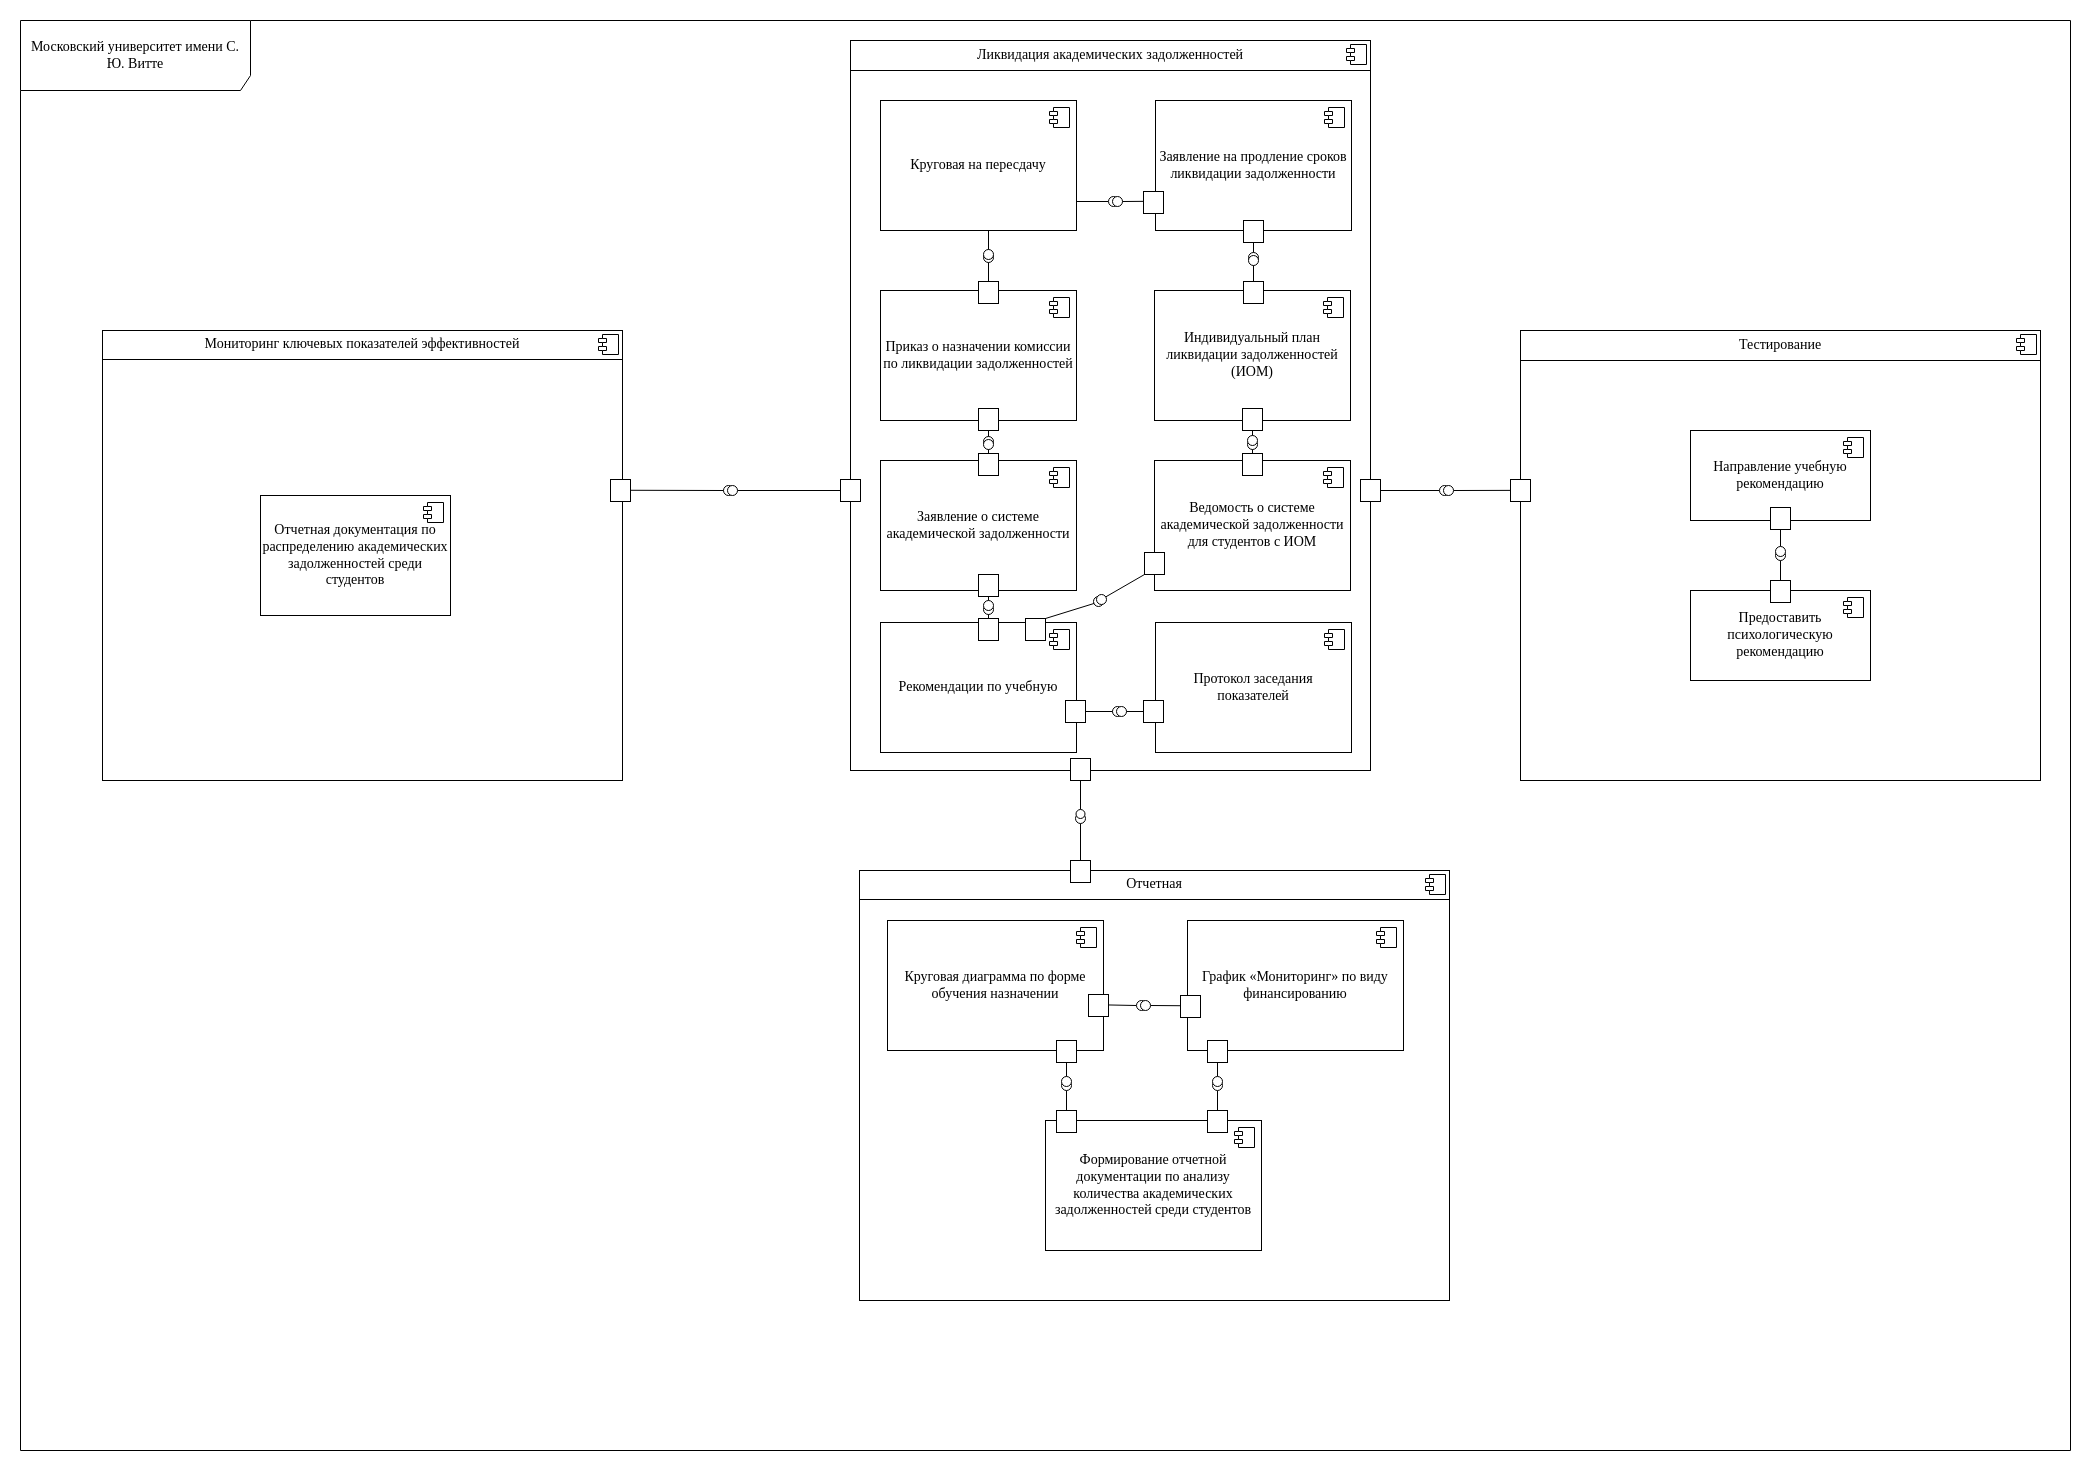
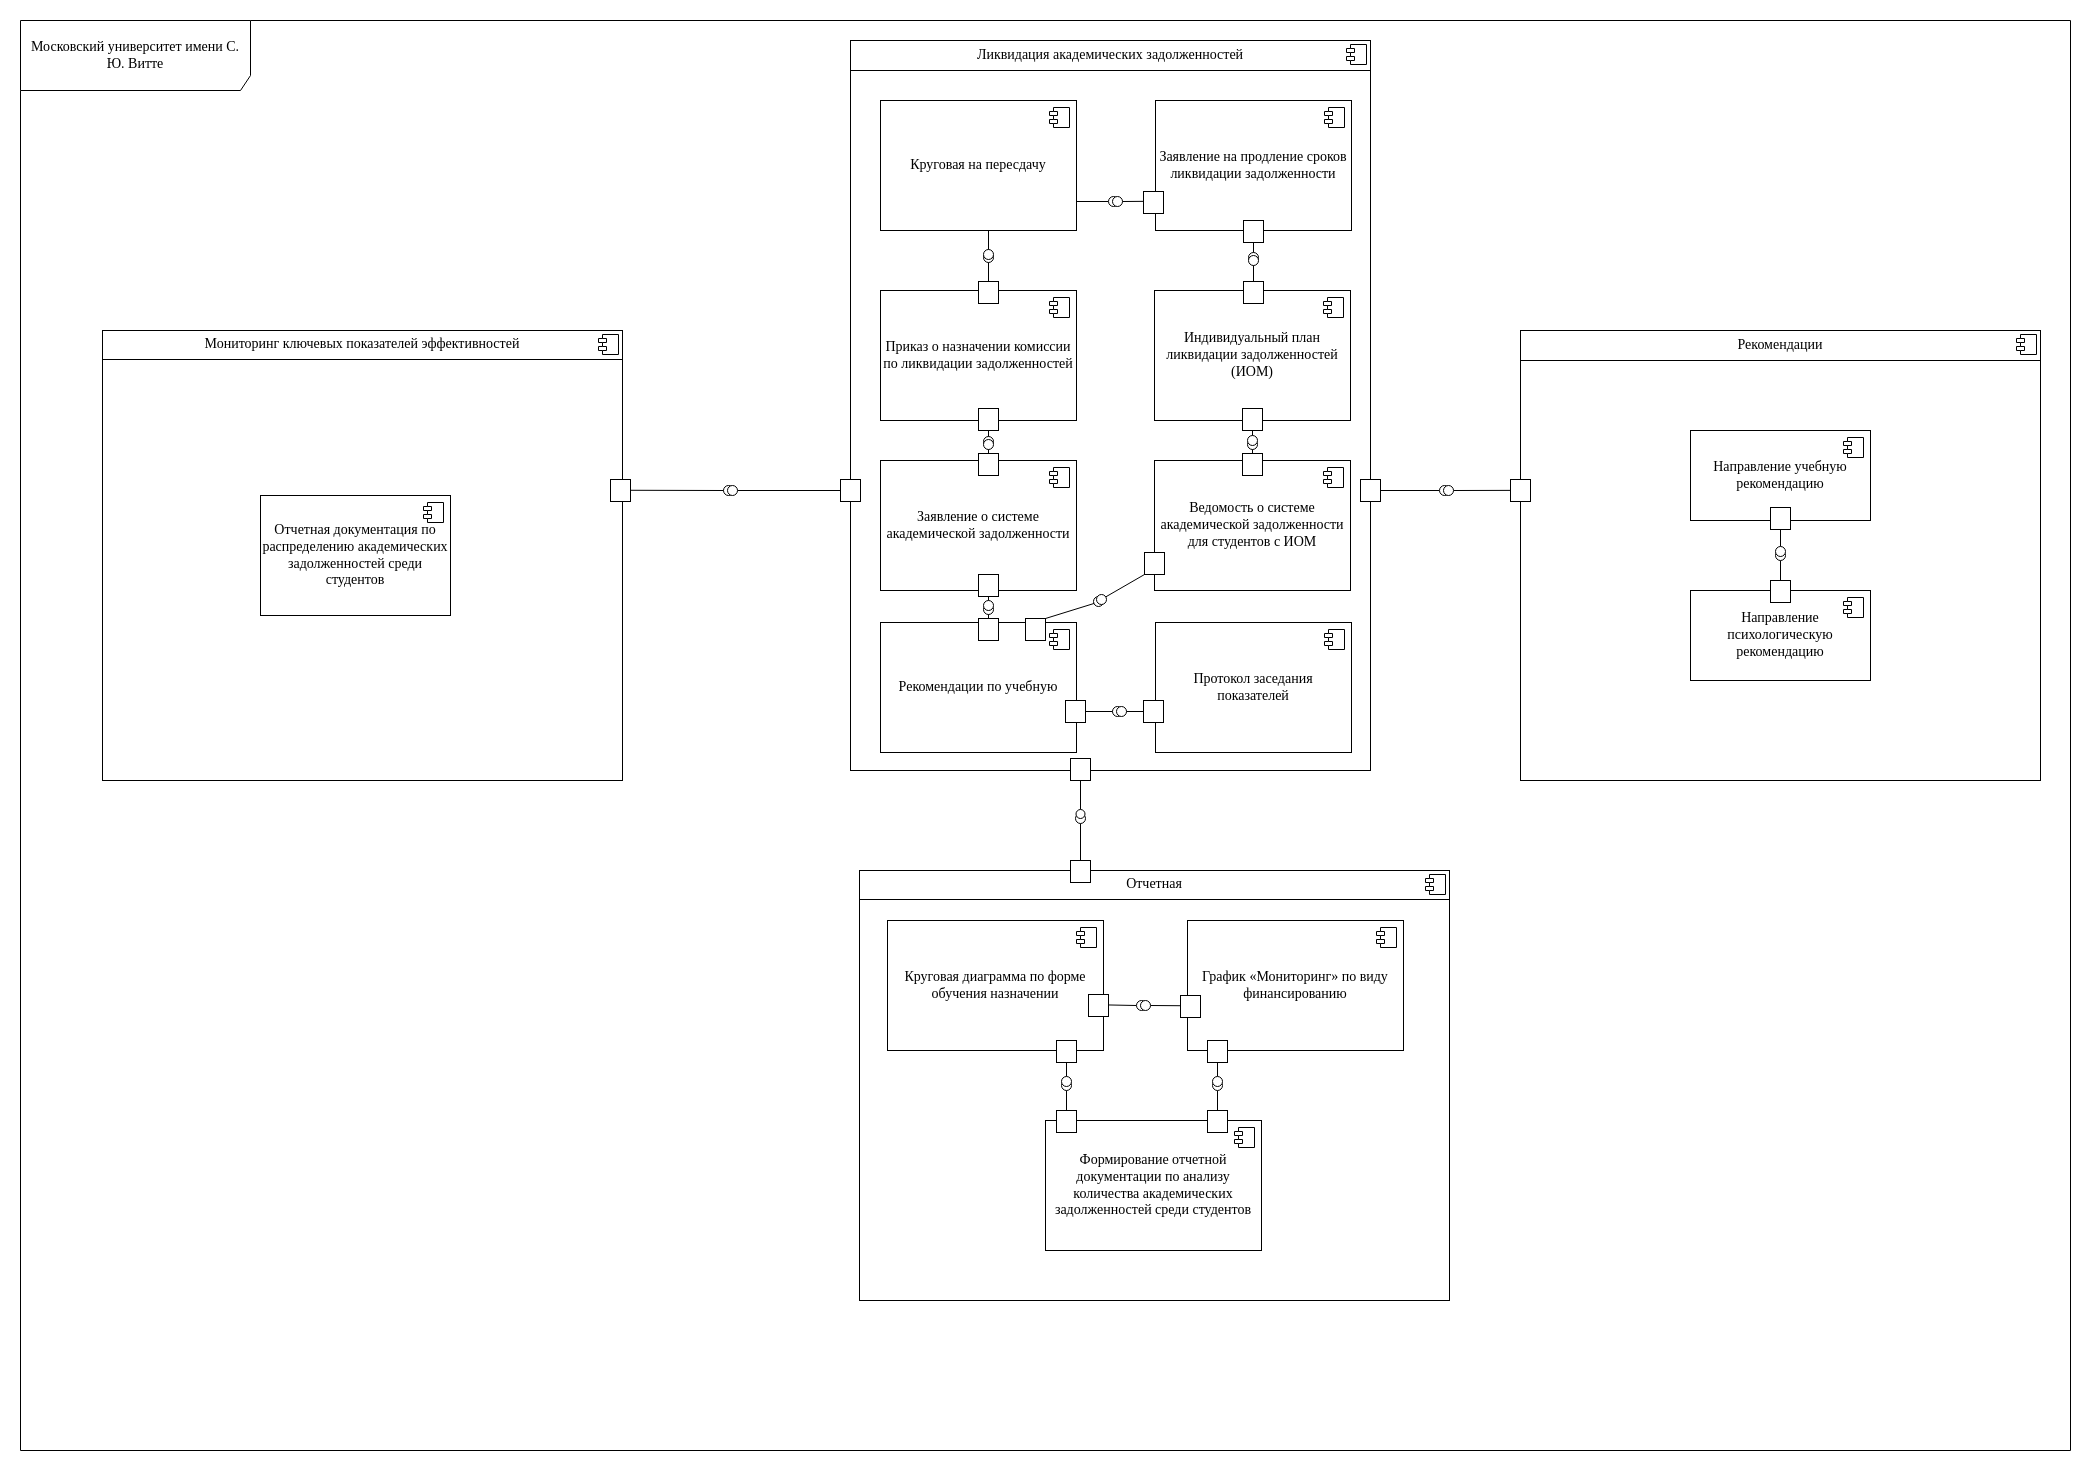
- <mxCell id="9" value="&lt;p style=&quot;margin:0px;margin-top:6px;text-align:center;&quot;&gt;&lt;span style=&quot;background-color: transparent; text-align: left; font-size: 14px;&quot;&gt;&lt;font face=&quot;Times New Roman&quot;&gt;Тестирование&lt;/font&gt;&lt;/span&gt;&lt;/p&gt;&lt;hr size=&quot;1&quot; style=&quot;border-style:solid;&quot;&gt;&lt;p style=&quot;margin:0px;margin-left:8px;&quot;&gt;&lt;br&gt;&lt;/p&gt;" style="align=left;overflow=fill;html=1;dropTarget=0;whiteSpace=wrap;" parent="1" vertex="1"><mxGeometry x="1520" y="330" width="520" height="450" as="geometry" /></mxCell>
+ <mxCell id="9" value="&lt;p style=&quot;margin:0px;margin-top:6px;text-align:center;&quot;&gt;&lt;span style=&quot;background-color: transparent; text-align: left; font-size: 14px;&quot;&gt;&lt;font face=&quot;Times New Roman&quot;&gt;Рекомендации&lt;/font&gt;&lt;/span&gt;&lt;/p&gt;&lt;hr size=&quot;1&quot; style=&quot;border-style:solid;&quot;&gt;&lt;p style=&quot;margin:0px;margin-left:8px;&quot;&gt;&lt;br&gt;&lt;/p&gt;" style="align=left;overflow=fill;html=1;dropTarget=0;whiteSpace=wrap;" parent="1" vertex="1"><mxGeometry x="1520" y="330" width="520" height="450" as="geometry" /></mxCell>
- <mxCell id="34" value="Предоставить психологическую рекомендацию" style="html=1;dropTarget=0;whiteSpace=wrap;fontFamily=Times New Roman;fontSize=14;" parent="1" vertex="1"><mxGeometry x="1690" y="590" width="180" height="90" as="geometry" /></mxCell>
+ <mxCell id="34" value="Направление психологическую рекомендацию" style="html=1;dropTarget=0;whiteSpace=wrap;fontFamily=Times New Roman;fontSize=14;" parent="1" vertex="1"><mxGeometry x="1690" y="590" width="180" height="90" as="geometry" /></mxCell>
